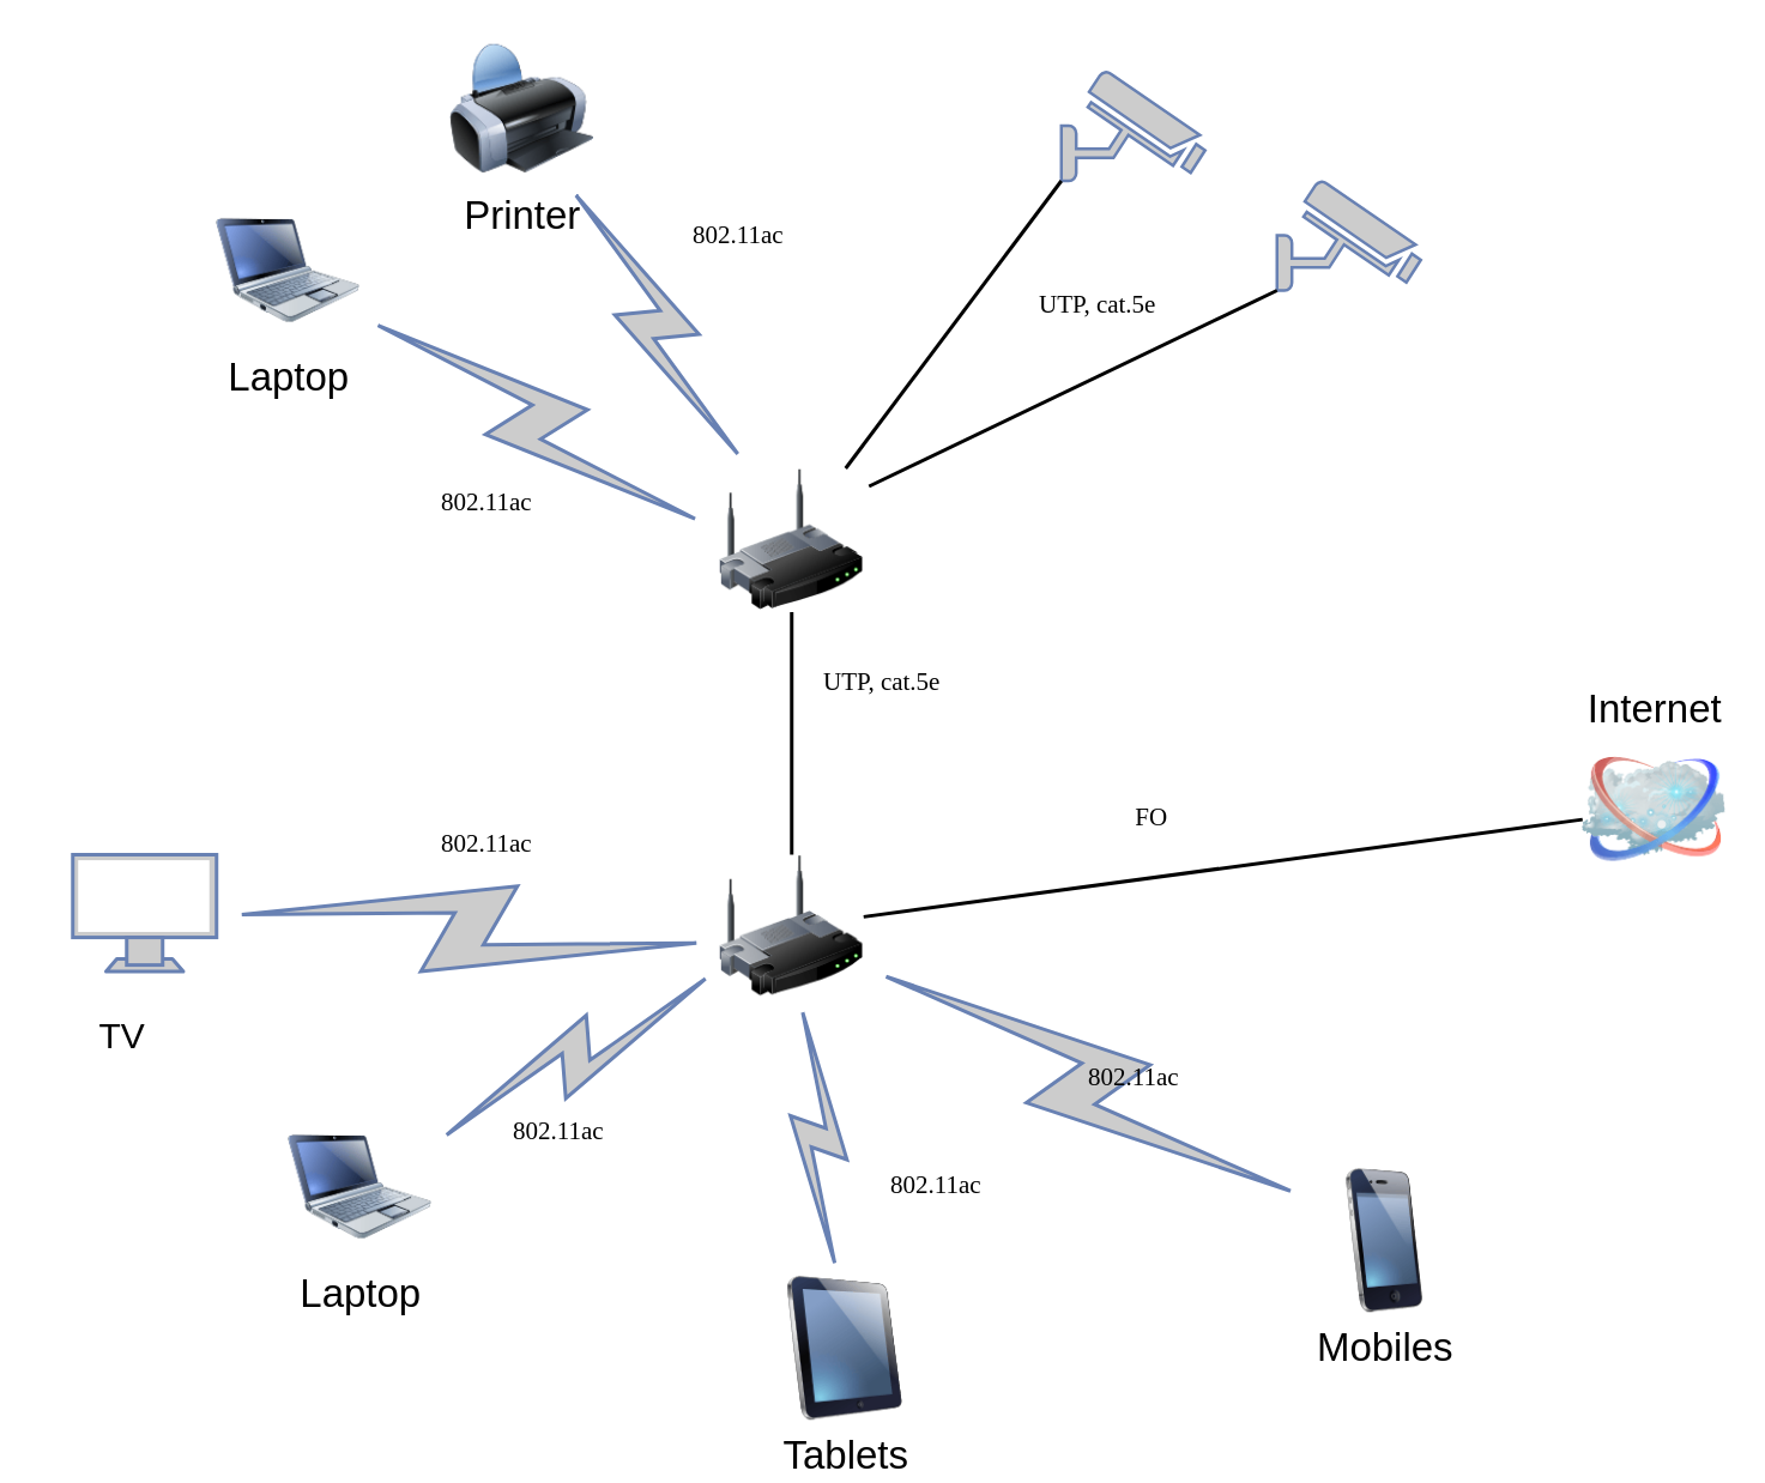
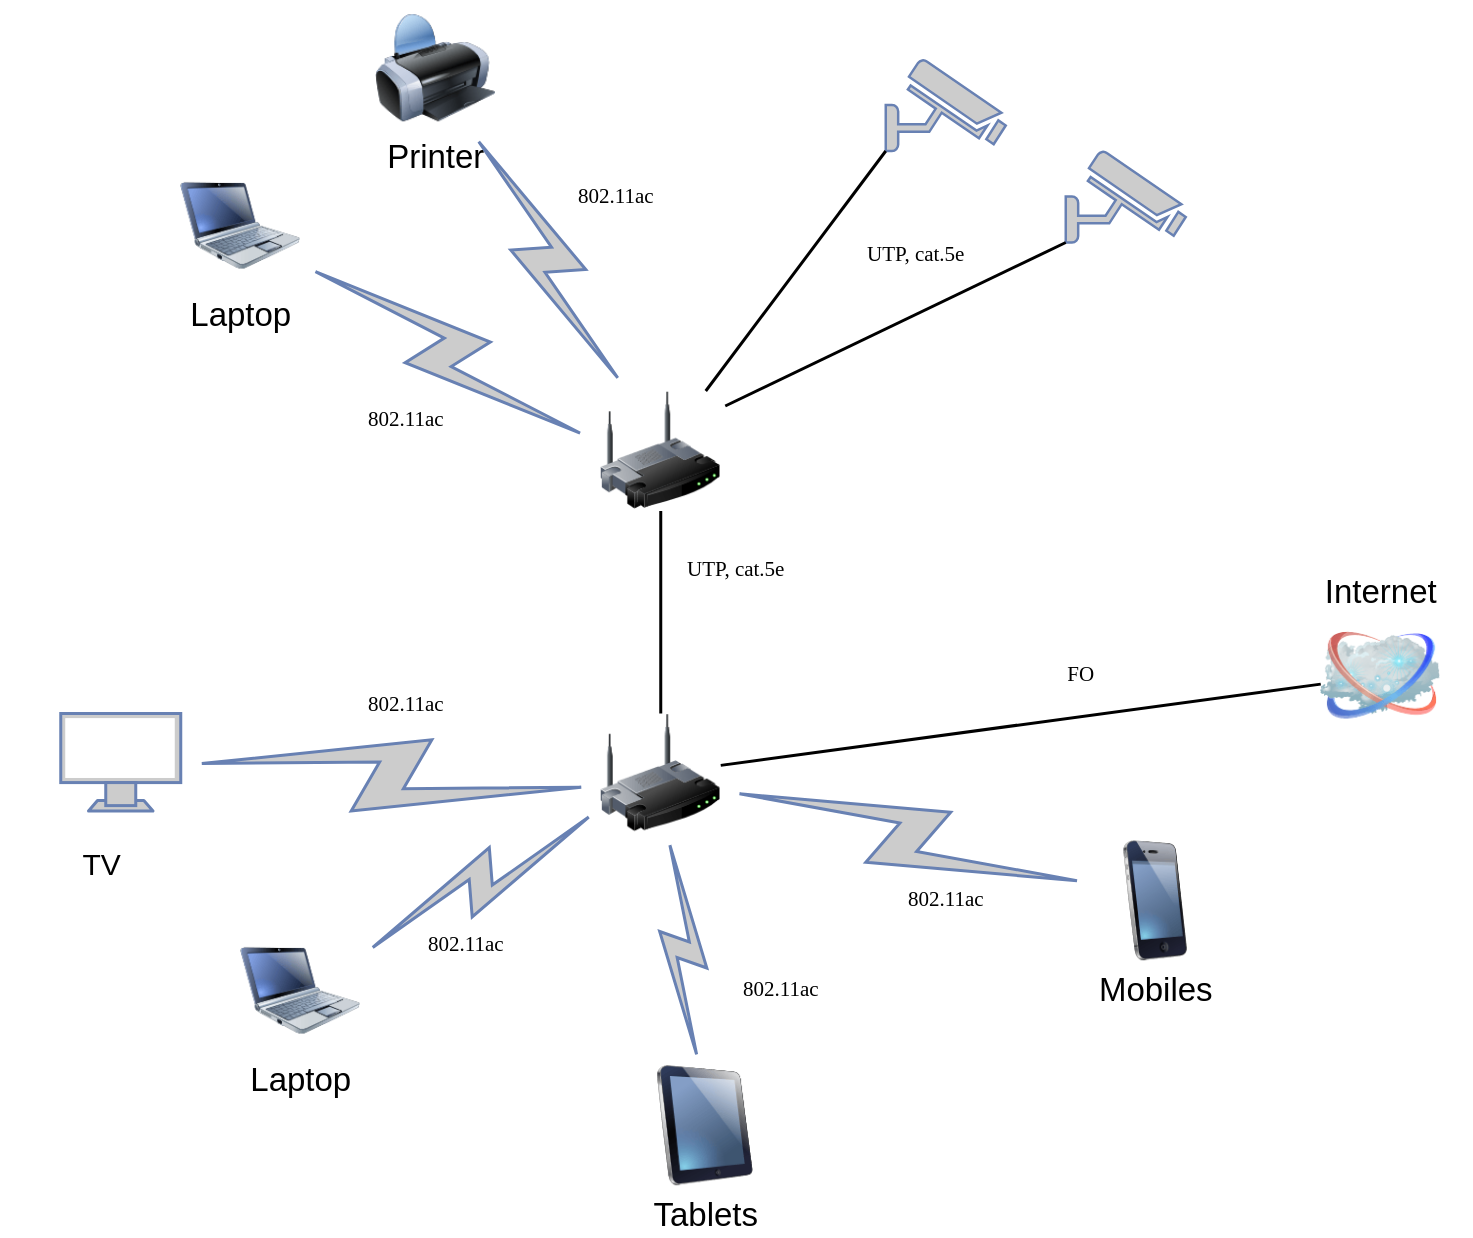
- <mxCell id="7" value="Printer" style="image;html=1;labelBackgroundColor=#ffffff;image=img/lib/clip_art/computers/Printer_128x128.png;rounded=1;shadow=0;comic=0;strokeWidth=2;fontSize=22" parent="1" vertex="1"><mxGeometry x="250" y="20" width="80" height="80" as="geometry" /></mxCell>
+ <mxCell id="7" value="Printer" style="image;html=1;labelBackgroundColor=#ffffff;image=img/lib/clip_art/computers/Printer_128x128.png;rounded=1;shadow=0;comic=0;strokeWidth=2;fontSize=22" parent="1" vertex="1"><mxGeometry x="250" y="5" width="80" height="80" as="geometry" /></mxCell>
- <mxCell id="28" value="FO" style="text;strokeColor=none;fillColor=none;html=1;fontSize=14;fontStyle=0;verticalAlign=middle;align=center;fontFamily=Verdana;" vertex="1" parent="1"><mxGeometry x="590" y="435" width="100" height="40" as="geometry" /></mxCell>
+ <mxCell id="28" value="FO" style="text;strokeColor=none;fillColor=none;html=1;fontSize=14;fontStyle=0;verticalAlign=middle;align=center;fontFamily=Verdana;" vertex="1" parent="1"><mxGeometry x="670" y="430" width="100" height="40" as="geometry" /></mxCell>
- <mxCell id="8" value="Mobiles" style="image;html=1;labelBackgroundColor=#ffffff;image=img/lib/clip_art/telecommunication/iPhone_128x128.png;rounded=1;shadow=0;comic=0;strokeWidth=2;fontSize=22" parent="1" vertex="1"><mxGeometry x="730" y="650" width="80" height="80" as="geometry" /></mxCell>
+ <mxCell id="8" value="Mobiles" style="image;html=1;labelBackgroundColor=#ffffff;image=img/lib/clip_art/telecommunication/iPhone_128x128.png;rounded=1;shadow=0;comic=0;strokeWidth=2;fontSize=22" parent="1" vertex="1"><mxGeometry x="730" y="560" width="80" height="80" as="geometry" /></mxCell>
